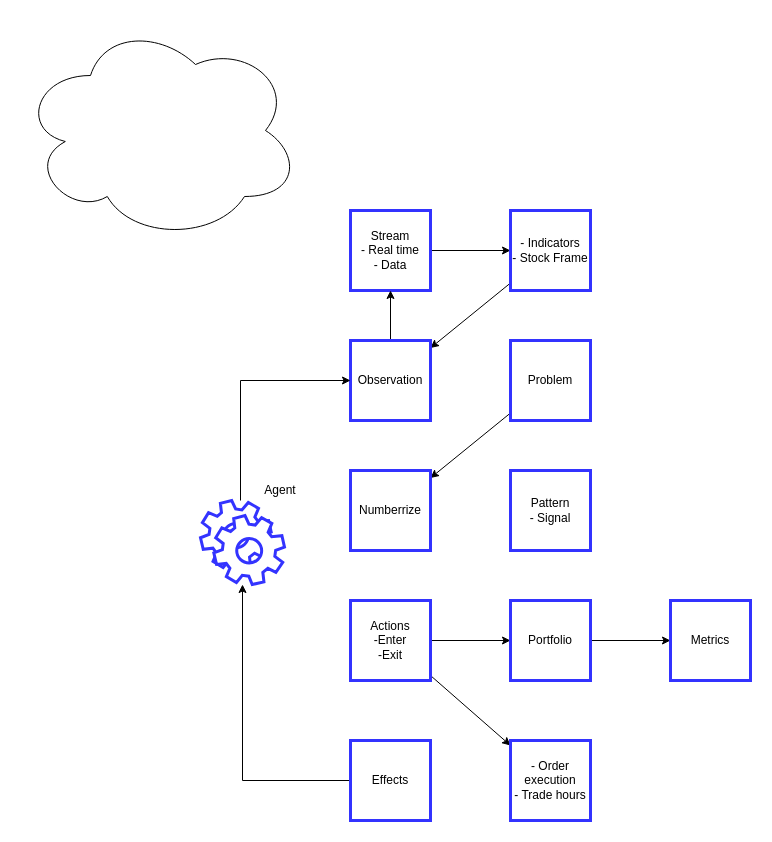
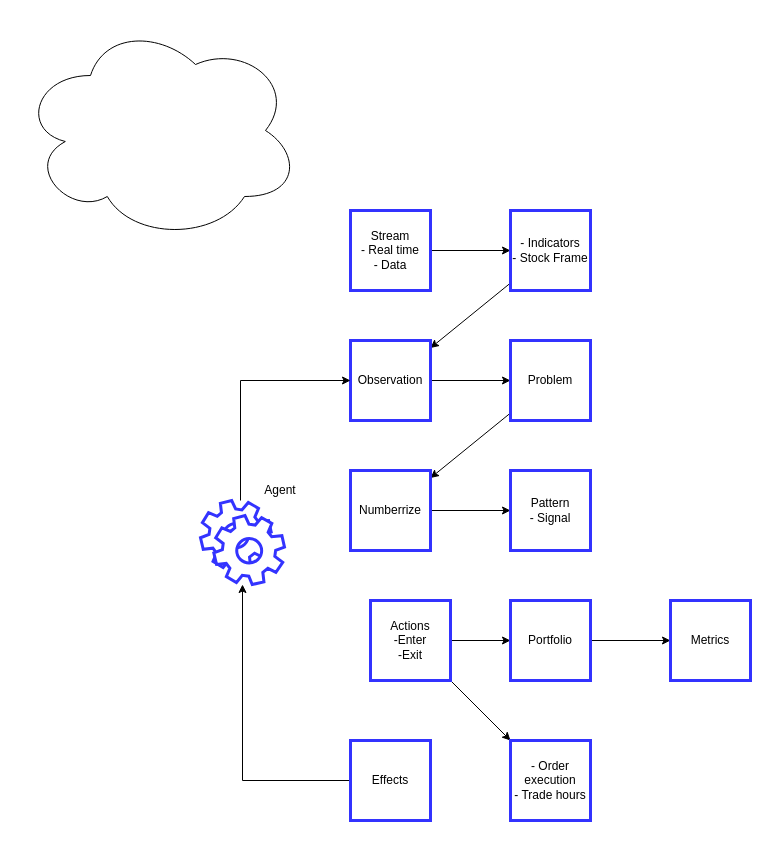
- <mxCell id="7" value="" style="edgeStyle=none;rounded=0;orthogonalLoop=1;jettySize=auto;html=1;" edge="1" parent="1" source="8" target="4"><mxGeometry relative="1" as="geometry" /></mxCell>
+ <mxCell id="7" value="" style="edgeStyle=none;rounded=0;orthogonalLoop=1;jettySize=auto;html=1;" edge="1" parent="1" source="8" target="10"><mxGeometry relative="1" as="geometry" /></mxCell>
+ <mxCell id="11" value="" style="edgeStyle=none;rounded=0;orthogonalLoop=1;jettySize=auto;html=1;" edge="1" parent="1" source="12" target="13"><mxGeometry relative="1" as="geometry" /></mxCell>
- <mxCell id="16" value="Actions&lt;br&gt;-Enter&lt;br&gt;-Exit" style="whiteSpace=wrap;html=1;aspect=fixed;strokeColor=#3333FF;strokeWidth=3;" vertex="1" parent="1"><mxGeometry x="350" y="600" width="80" height="80" as="geometry" /></mxCell>
+ <mxCell id="16" value="Actions&lt;br&gt;-Enter&lt;br&gt;-Exit" style="whiteSpace=wrap;html=1;aspect=fixed;strokeColor=#3333FF;strokeWidth=3;" vertex="1" parent="1"><mxGeometry x="370" y="600" width="80" height="80" as="geometry" /></mxCell>
